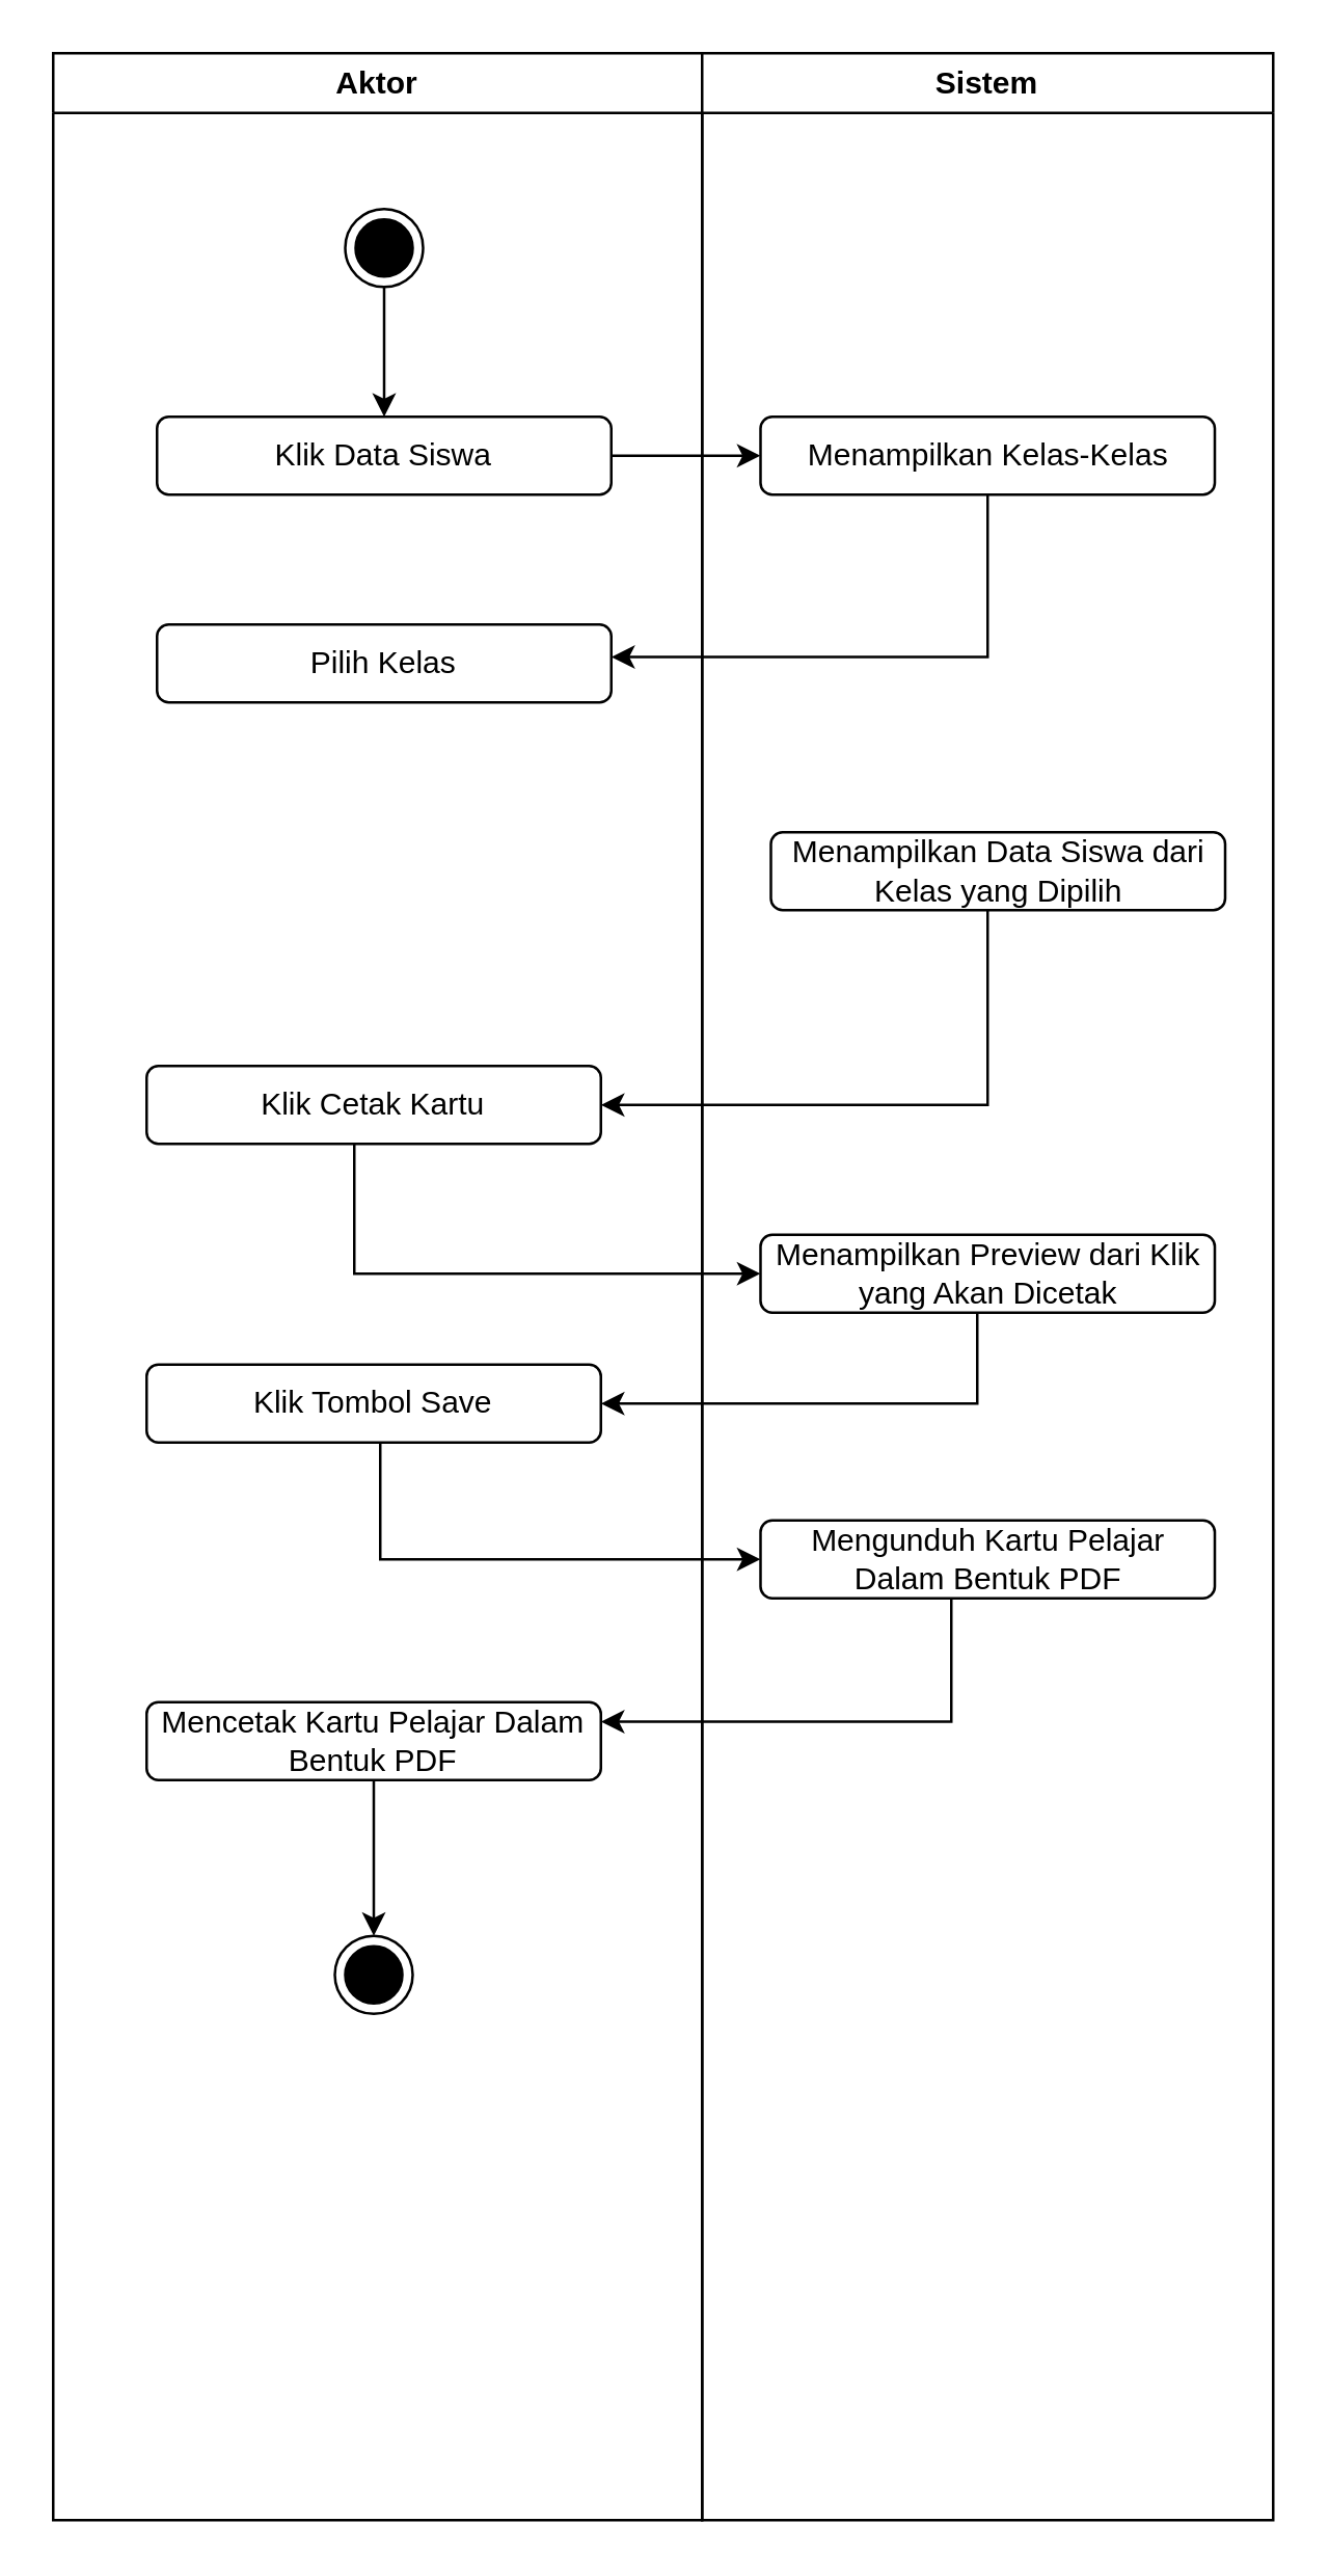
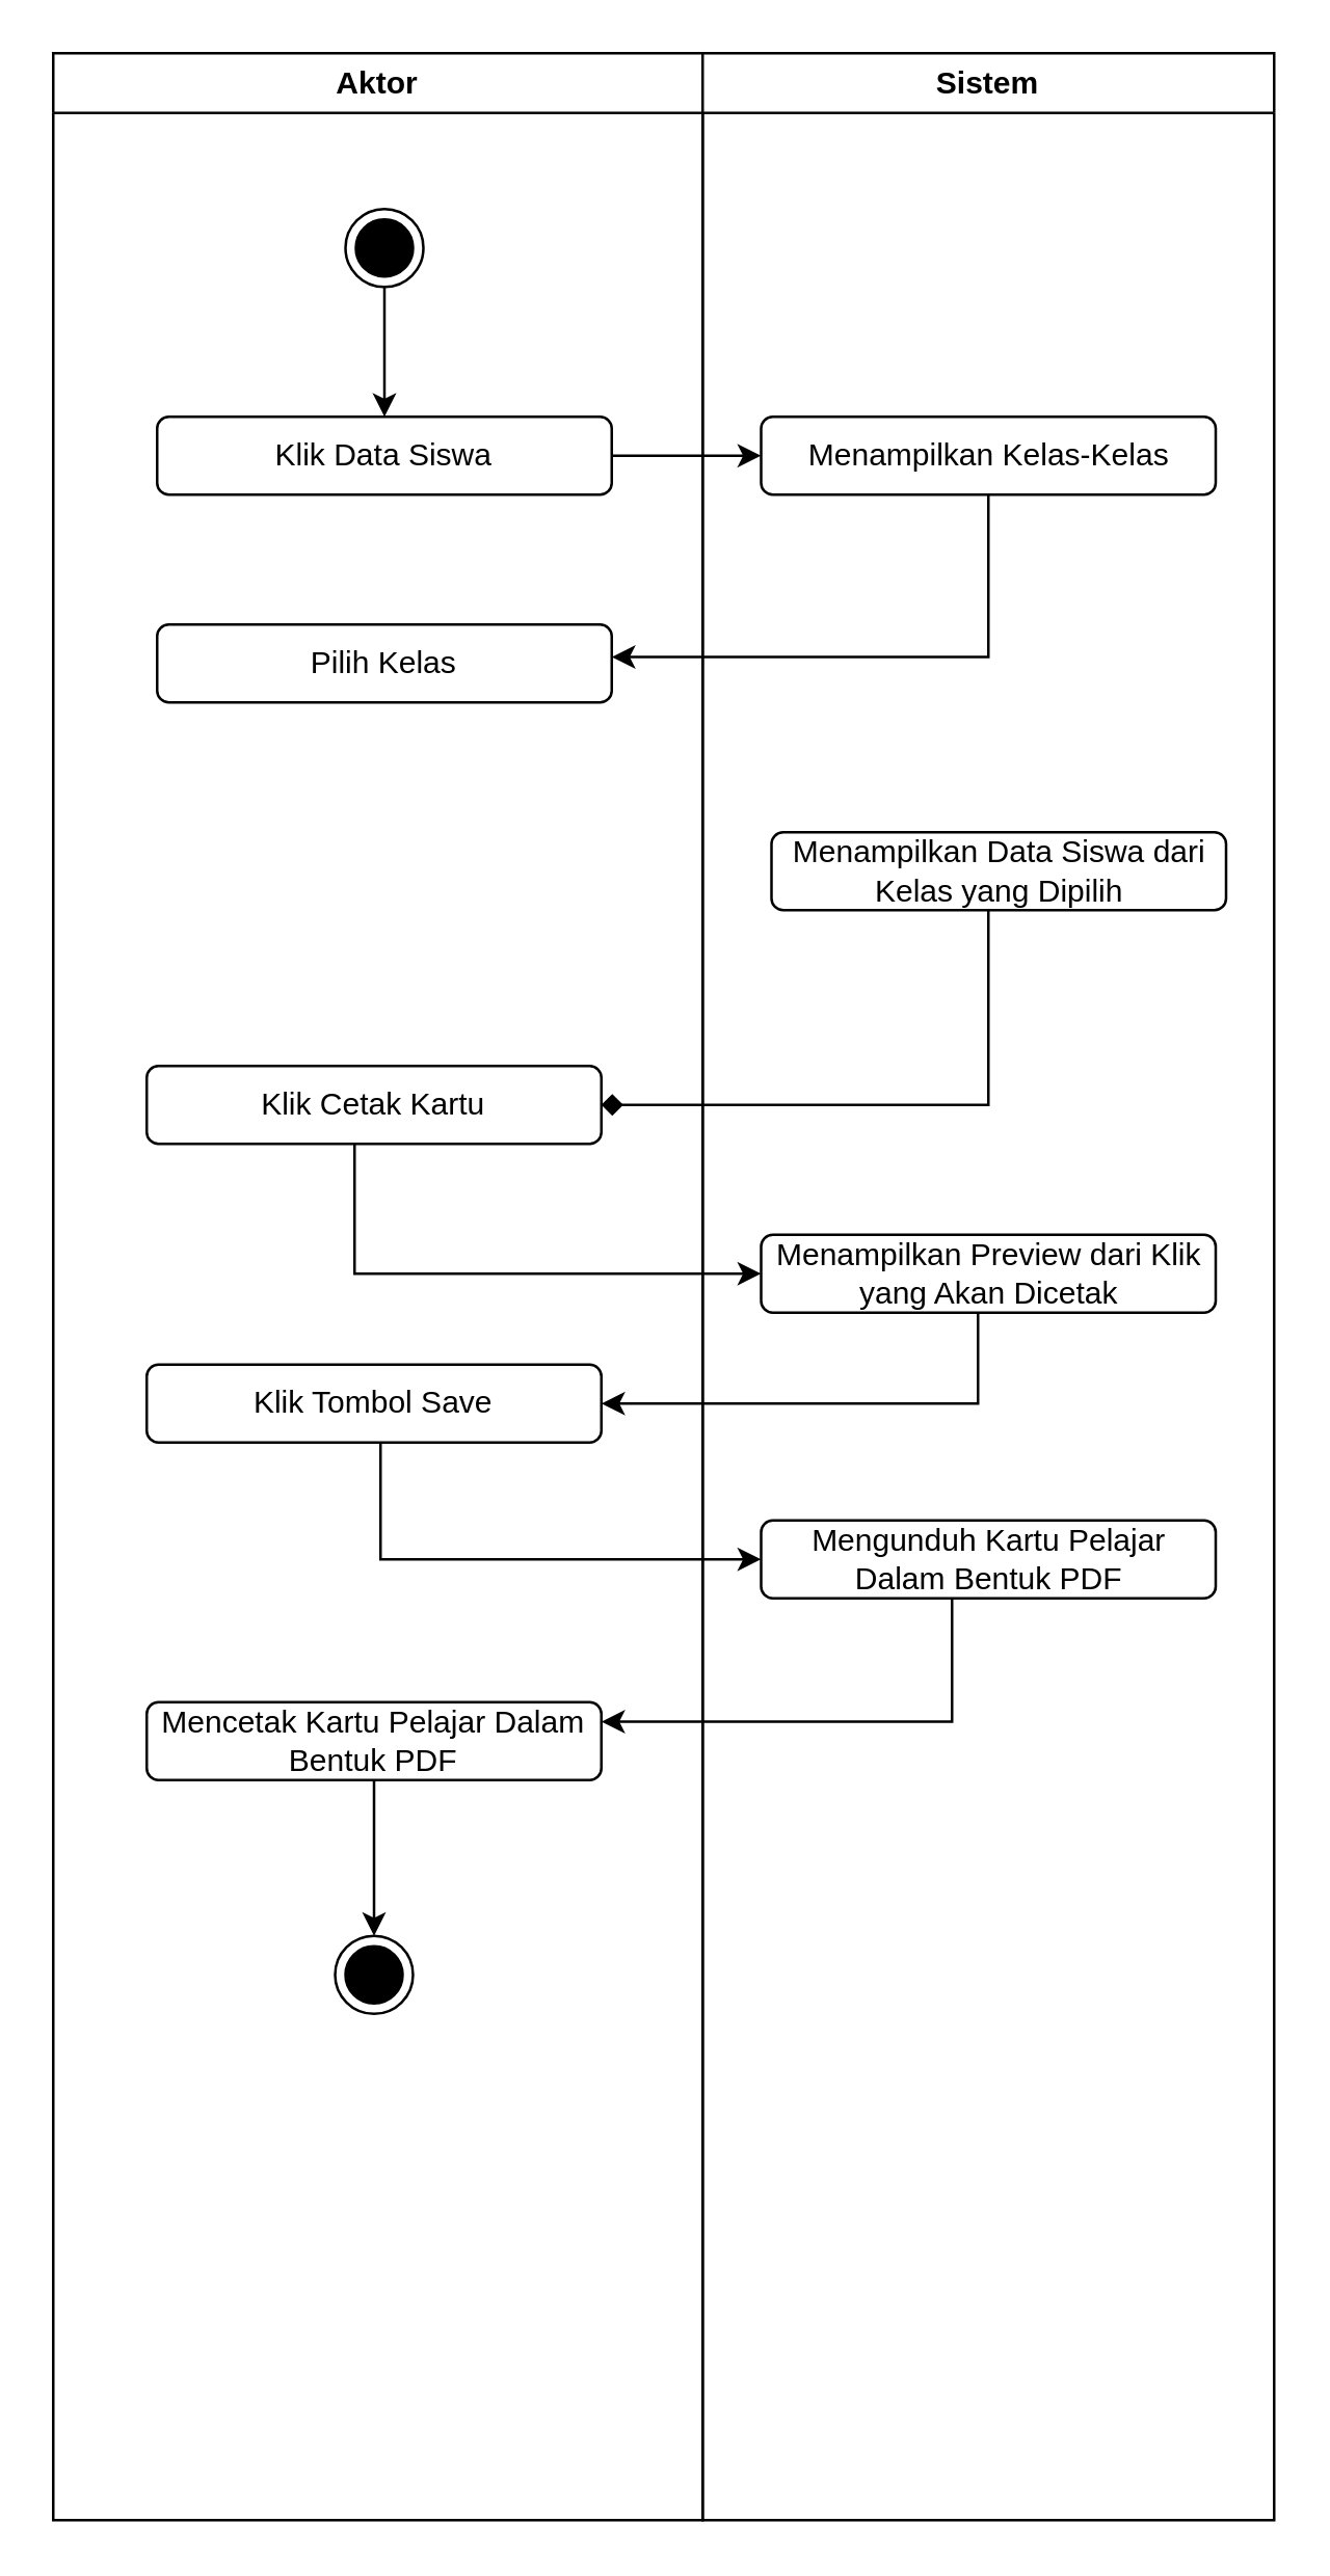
- <mxCell id="23" style="edgeStyle=orthogonalEdgeStyle;rounded=0;orthogonalLoop=1;jettySize=auto;html=1;entryX=1;entryY=0.5;entryDx=0;entryDy=0;" edge="1" parent="1" source="15" target="8"><mxGeometry relative="1" as="geometry"><Array as="points"><mxPoint x="380" y="425" /></Array></mxGeometry></mxCell>
+ <mxCell id="23" style="edgeStyle=orthogonalEdgeStyle;rounded=0;orthogonalLoop=1;jettySize=auto;html=1;entryX=1;entryY=0.5;entryDx=0;entryDy=0;endArrow=diamond;" edge="1" parent="1" source="15" target="8"><mxGeometry relative="1" as="geometry"><Array as="points"><mxPoint x="380" y="425" /></Array></mxGeometry></mxCell>
